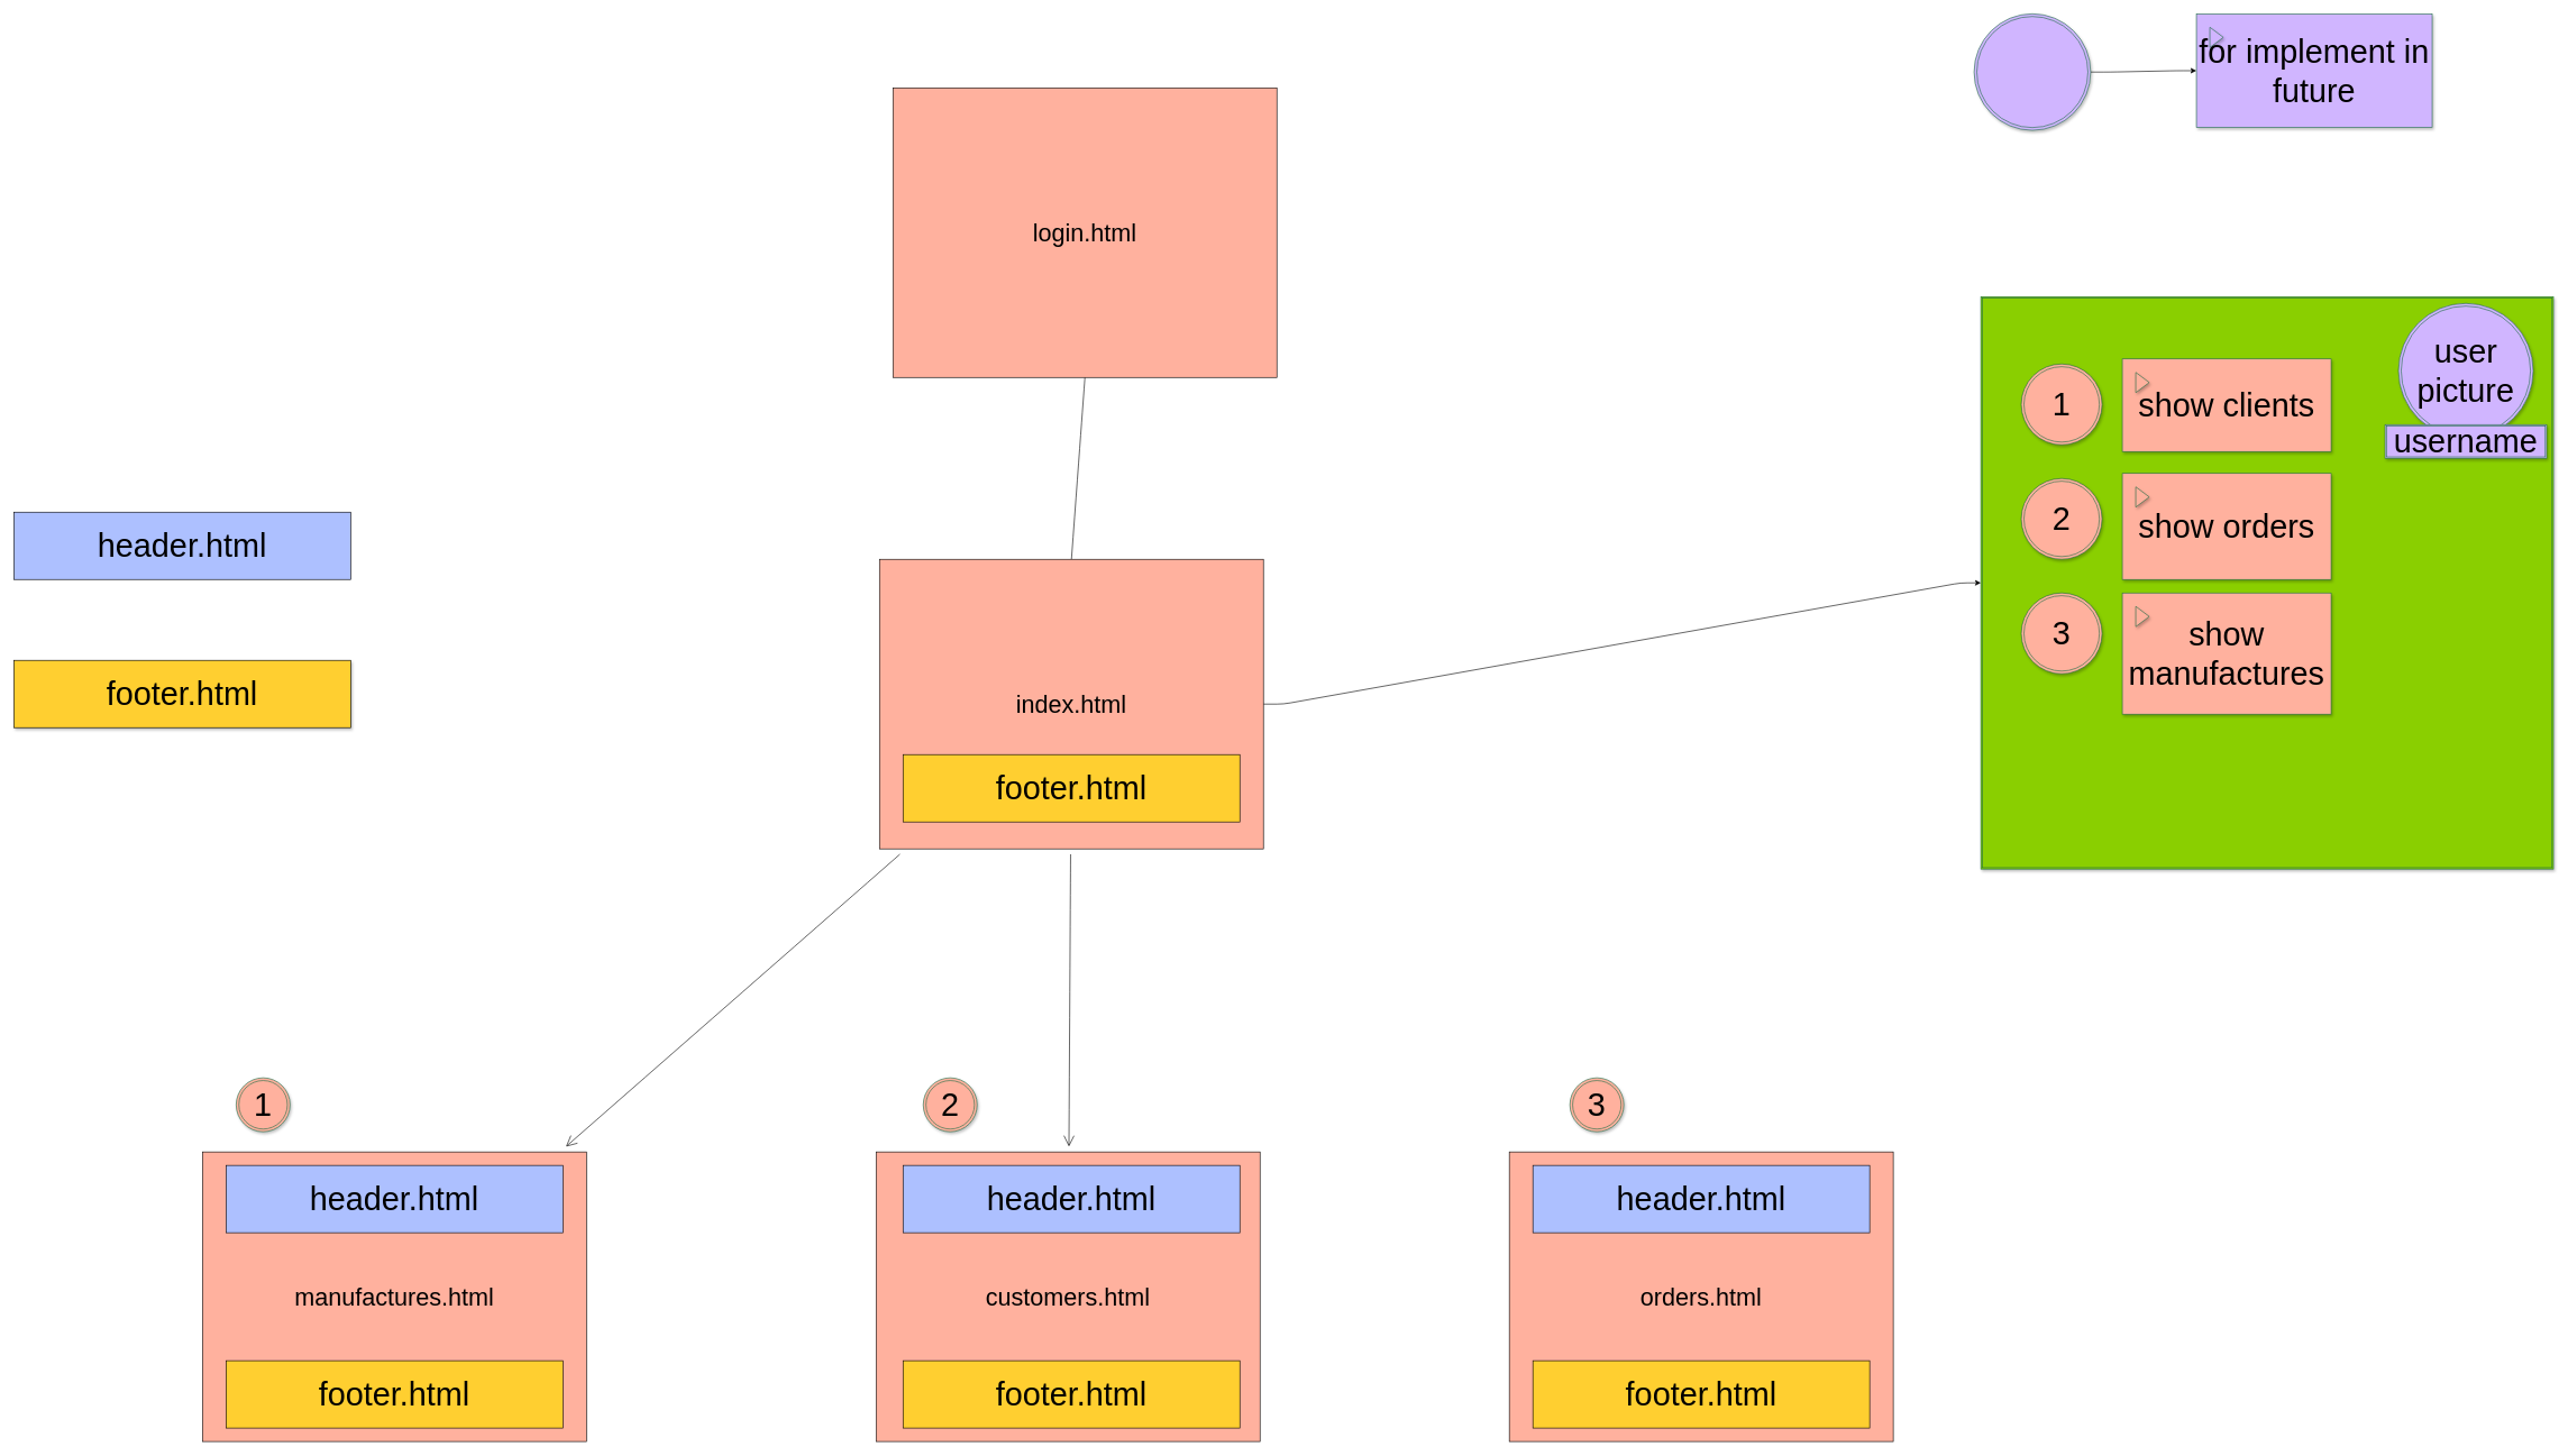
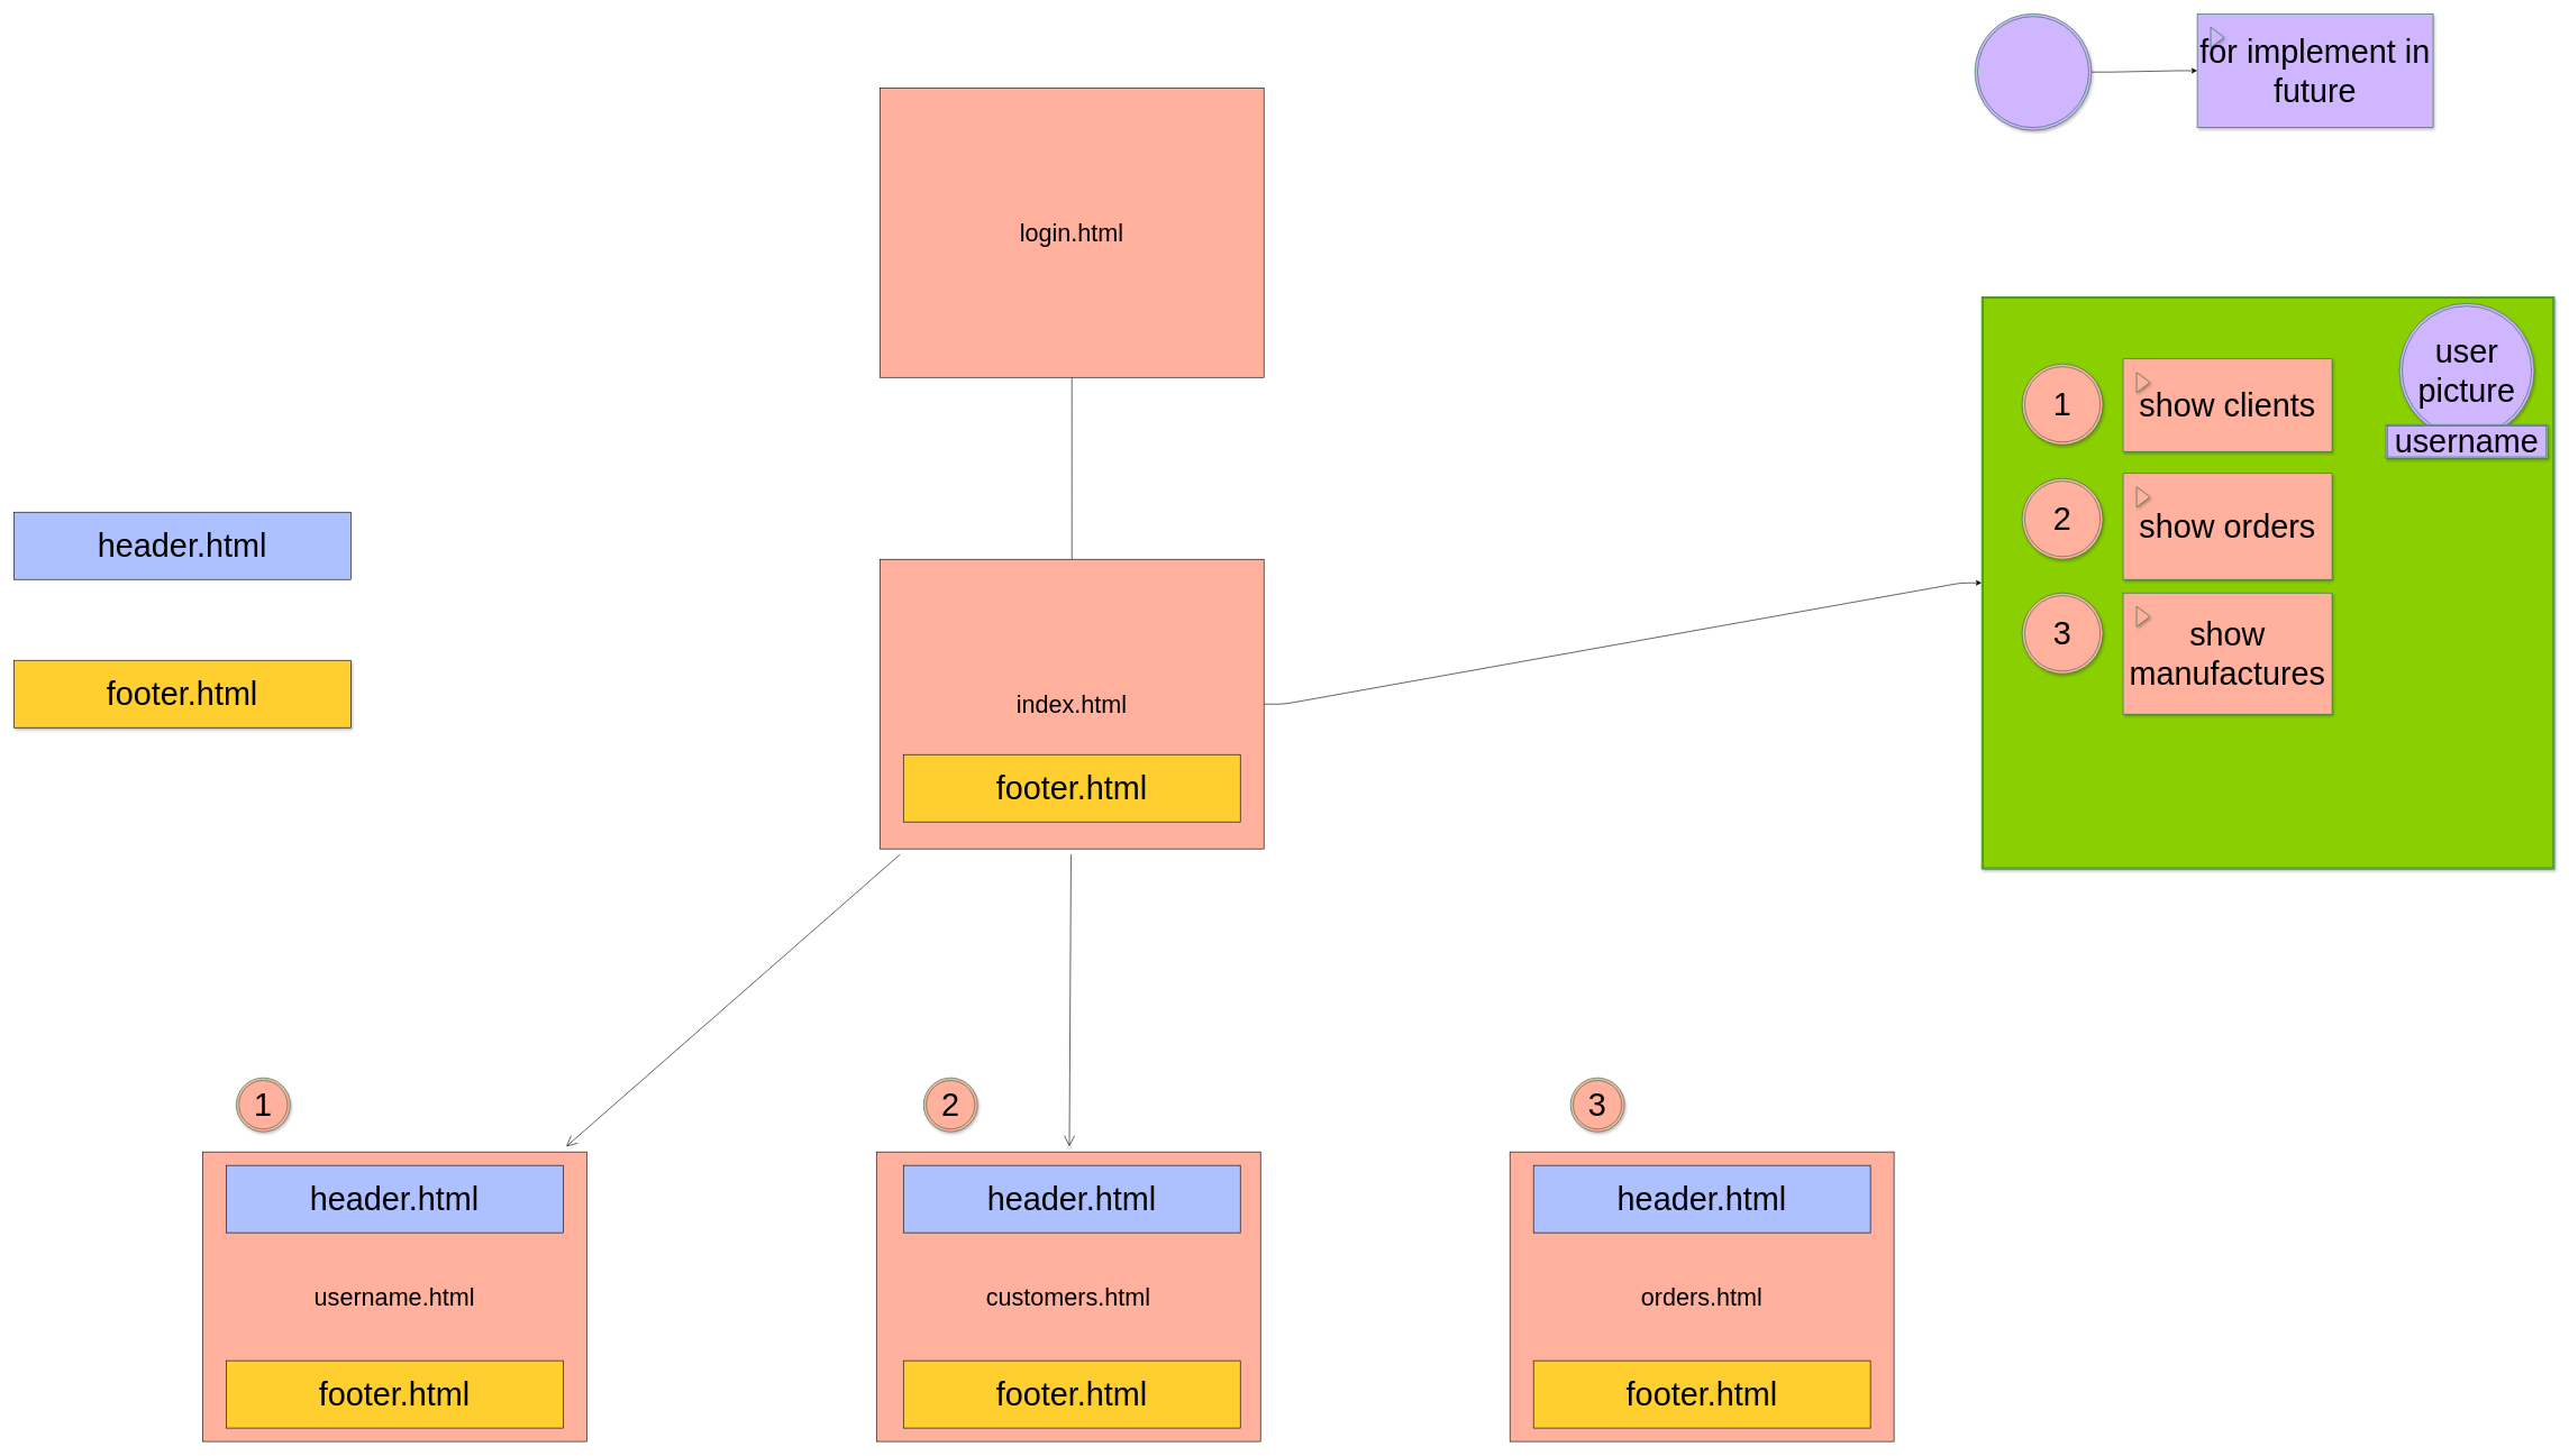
- <mxCell id="3" value="&lt;font style=&quot;font-size: 36px;&quot;&gt;login.html&lt;/font&gt;" style="rounded=0;whiteSpace=wrap;html=1;fillColor=#FFB19E;" parent="1" vertex="1"><mxGeometry x="1325" y="130" width="570" height="430" as="geometry" /></mxCell>
+ <mxCell id="3" value="&lt;font style=&quot;font-size: 36px;&quot;&gt;login.html&lt;/font&gt;" style="rounded=0;whiteSpace=wrap;html=1;fillColor=#FFB19E;" parent="1" vertex="1"><mxGeometry x="1305" y="130" width="570" height="430" as="geometry" /></mxCell>
- <mxCell id="22" value="manufactures.html" style="rounded=0;whiteSpace=wrap;html=1;fontSize=36;fillColor=#FFB19E;" parent="21" vertex="1"><mxGeometry width="570" height="430" as="geometry" /></mxCell>
+ <mxCell id="22" value="username.html" style="rounded=0;whiteSpace=wrap;html=1;fontSize=36;fillColor=#FFB19E;" parent="21" vertex="1"><mxGeometry width="570" height="430" as="geometry" /></mxCell>
